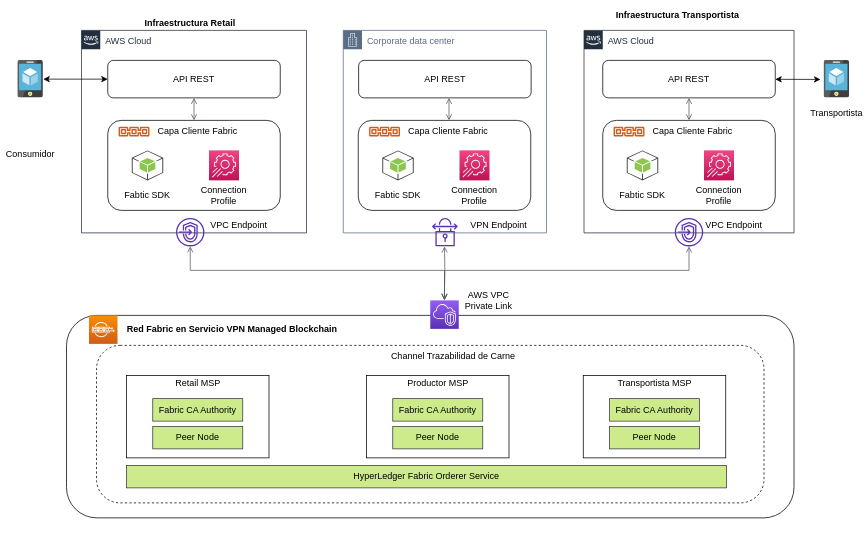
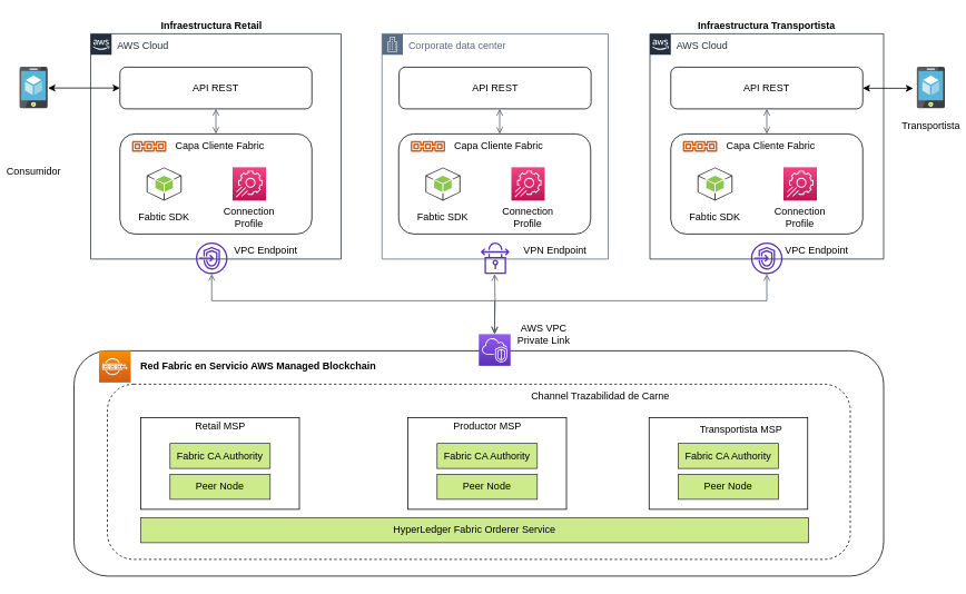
- <mxCell id="68" value="Infraestructura Transportista" style="text;html=1;strokeColor=none;fillColor=none;align=center;verticalAlign=middle;whiteSpace=wrap;rounded=0;fontStyle=1" vertex="1" parent="1"><mxGeometry x="798" y="10" width="210" height="20" as="geometry" /></mxCell>
+ <mxCell id="68" value="Infraestructura Transportista" style="text;html=1;strokeColor=none;fillColor=none;align=center;verticalAlign=middle;whiteSpace=wrap;rounded=0;fontStyle=1" vertex="1" parent="1"><mxGeometry x="813" y="20" width="210" height="20" as="geometry" /></mxCell>
- <mxCell id="5" value="Red Fabric en Servicio VPN Managed Blockchain" style="text;html=1;strokeColor=none;fillColor=none;align=center;verticalAlign=middle;whiteSpace=wrap;rounded=0;fontStyle=1" vertex="1" parent="1"><mxGeometry x="148" y="429" width="322" height="20" as="geometry" /></mxCell>
+ <mxCell id="5" value="Red Fabric en Servicio AWS Managed Blockchain" style="text;html=1;strokeColor=none;fillColor=none;align=center;verticalAlign=middle;whiteSpace=wrap;rounded=0;fontStyle=1" vertex="1" parent="1"><mxGeometry x="148" y="429" width="322" height="20" as="geometry" /></mxCell>
- <mxCell id="7" value="Channel Trazabilidad de Carne" style="text;html=1;strokeColor=none;fillColor=none;align=left;verticalAlign=middle;whiteSpace=wrap;rounded=0;dashed=1;" vertex="1" parent="1"><mxGeometry x="519" y="465" width="238" height="20" as="geometry" /></mxCell>
+ <mxCell id="7" value="Channel Trazabilidad de Carne" style="text;html=1;strokeColor=none;fillColor=none;align=left;verticalAlign=middle;whiteSpace=wrap;rounded=0;dashed=1;" vertex="1" parent="1"><mxGeometry x="634" y="465" width="238" height="20" as="geometry" /></mxCell>
- <mxCell id="20" value="Transportista MSP" style="text;html=1;strokeColor=none;fillColor=none;align=center;verticalAlign=middle;whiteSpace=wrap;rounded=0;" vertex="1" parent="18"><mxGeometry x="43.75" width="102.5" height="20" as="geometry" /></mxCell>
+ <mxCell id="20" value="Transportista MSP" style="text;html=1;strokeColor=none;fillColor=none;align=center;verticalAlign=middle;whiteSpace=wrap;rounded=0;" vertex="1" parent="18"><mxGeometry x="58.75" y="5" width="102.5" height="20" as="geometry" /></mxCell>
